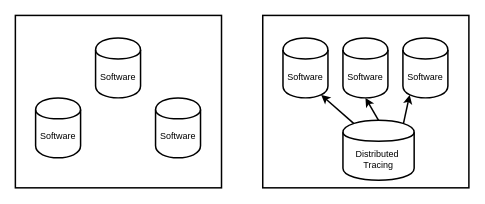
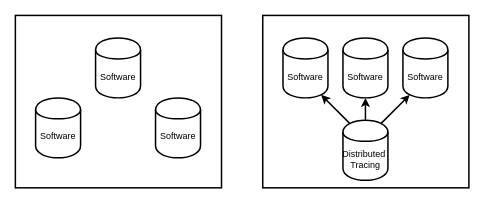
- <mxCell id="10" value="Distributed&amp;nbsp;&lt;br&gt;Tracing&lt;br&gt;" style="shape=cylinder;whiteSpace=wrap;html=1;boundedLbl=1;backgroundOutline=1;strokeWidth=2;" vertex="1" parent="1"><mxGeometry x="457" y="160" width="95" height="80" as="geometry" /></mxCell>
+ <mxCell id="10" value="Distributed&amp;nbsp;&lt;br&gt;Tracing&lt;br&gt;" style="shape=cylinder;whiteSpace=wrap;html=1;boundedLbl=1;backgroundOutline=1;strokeWidth=2;" vertex="1" parent="1"><mxGeometry x="457" y="160" width="60" height="80" as="geometry" /></mxCell>
